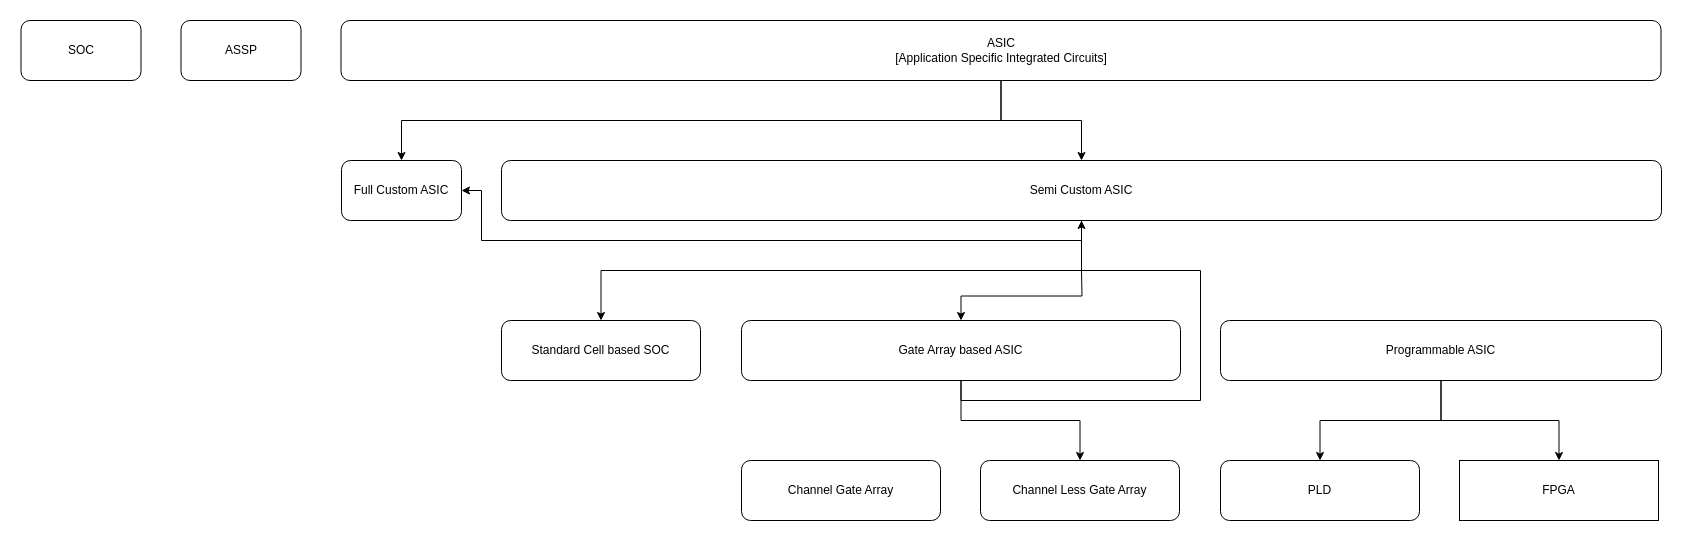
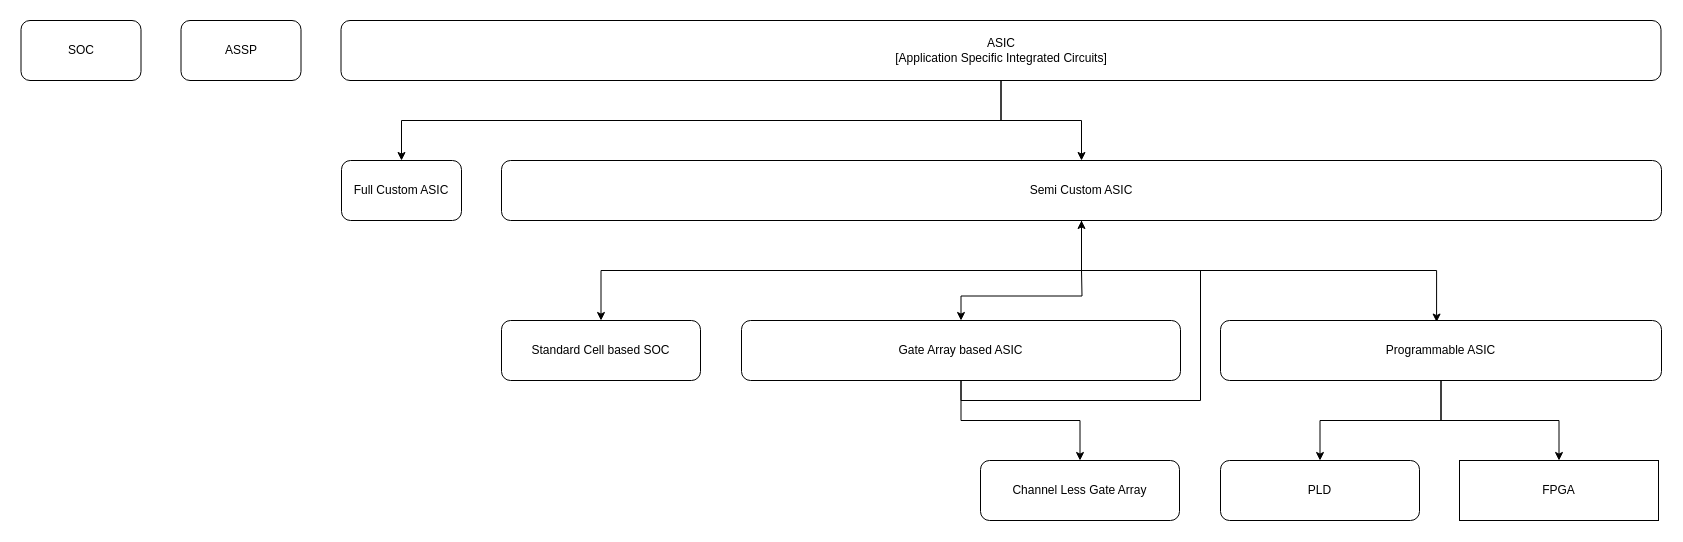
- <mxCell id="22" style="edgeStyle=orthogonalEdgeStyle;rounded=0;orthogonalLoop=1;jettySize=auto;html=1;exitX=0.5;exitY=1;exitDx=0;exitDy=0;" edge="1" parent="1" source="10" target="7"><mxGeometry relative="1" as="geometry"><mxPoint x="1081" y="280" as="sourcePoint" /></mxGeometry></mxCell>
+ <mxCell id="22" style="edgeStyle=orthogonalEdgeStyle;rounded=0;orthogonalLoop=1;jettySize=auto;html=1;exitX=0.5;exitY=1;exitDx=0;exitDy=0;entryX=0.49;entryY=0.026;entryDx=0;entryDy=0;entryPerimeter=0;" edge="1" parent="1" source="10" target="17"><mxGeometry relative="1" as="geometry"><mxPoint x="1081" y="280" as="sourcePoint" /></mxGeometry></mxCell>
- <mxCell id="18" value="Channel Gate Array" style="rounded=1;whiteSpace=wrap;html=1;" vertex="1" parent="1"><mxGeometry x="741" y="460" width="199" height="60" as="geometry" /></mxCell>
